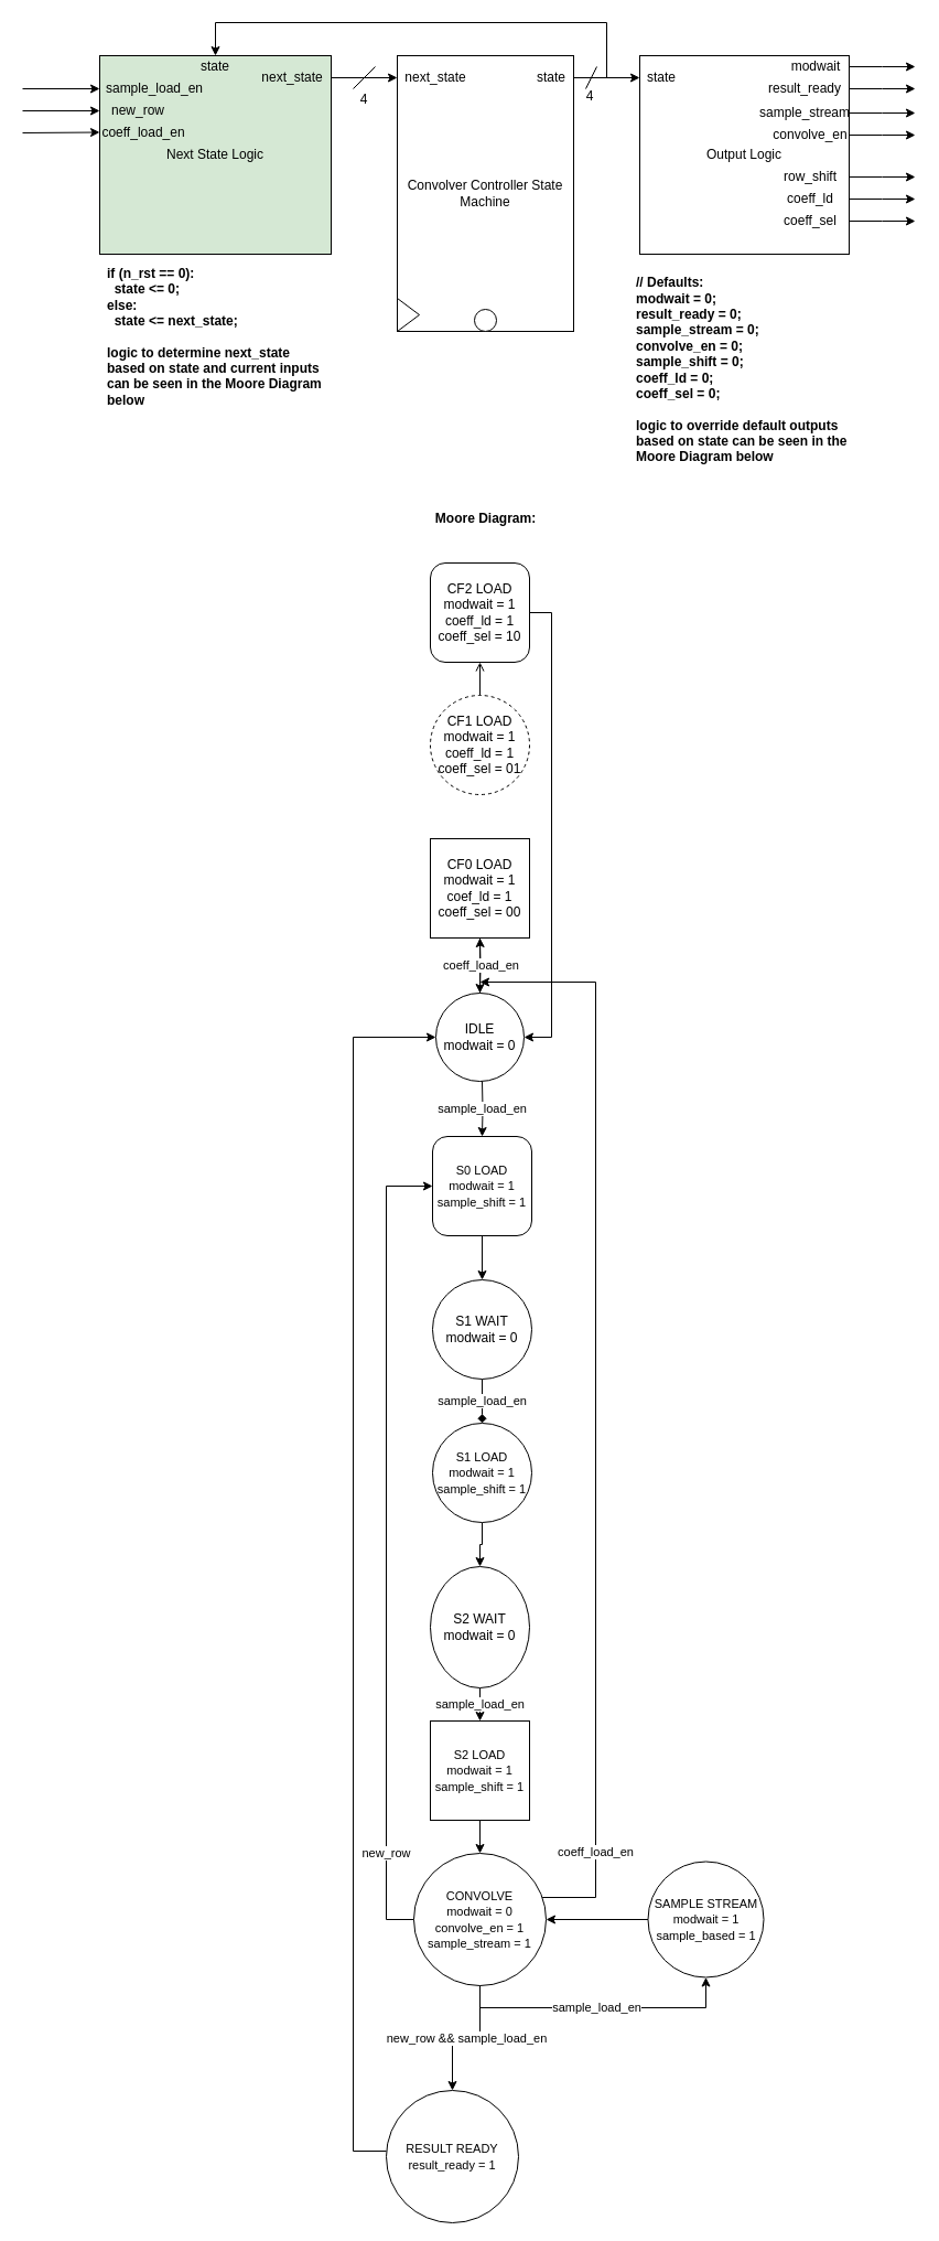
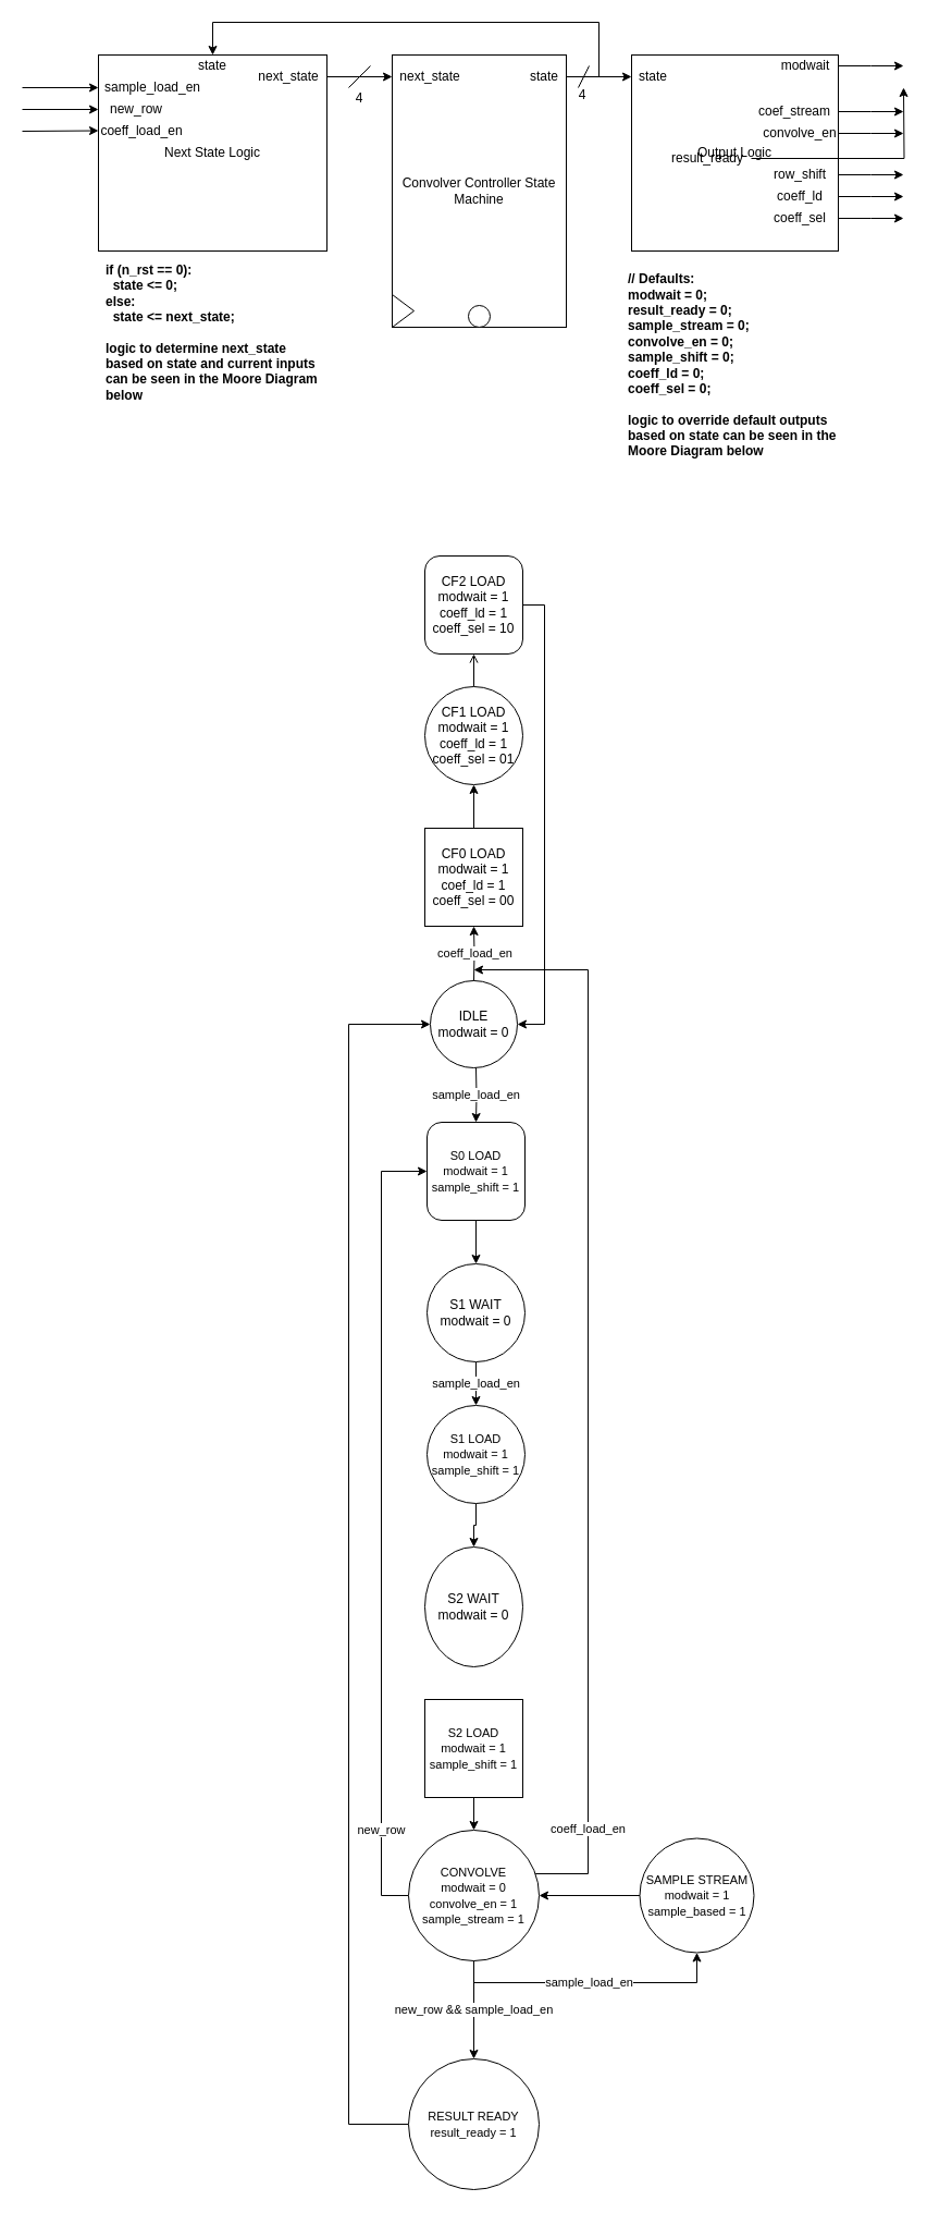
- <mxCell id="59" value="result_ready" style="text;html=1;strokeColor=none;fillColor=none;align=center;verticalAlign=middle;whiteSpace=wrap;rounded=0;" vertex="1" parent="1"><mxGeometry x="690" y="70" width="80" height="20" as="geometry" /></mxCell>
+ <mxCell id="59" value="result_ready" style="text;html=1;strokeColor=none;fillColor=none;align=center;verticalAlign=middle;whiteSpace=wrap;rounded=0;" vertex="1" parent="1"><mxGeometry x="610" y="135" width="80" height="20" as="geometry" /></mxCell>
- <mxCell id="61" value="sample_stream" style="text;html=1;strokeColor=none;fillColor=none;align=center;verticalAlign=middle;whiteSpace=wrap;rounded=0;" vertex="1" parent="1"><mxGeometry x="690" y="92" width="80" height="20" as="geometry" /></mxCell>
+ <mxCell id="61" value="coef_stream" style="text;html=1;strokeColor=none;fillColor=none;align=center;verticalAlign=middle;whiteSpace=wrap;rounded=0;" vertex="1" parent="1"><mxGeometry x="690" y="92" width="80" height="20" as="geometry" /></mxCell>
- <mxCell id="3" value="Next State Logic" style="rounded=0;whiteSpace=wrap;html=1;fillColor=#d5e8d4;" parent="1" vertex="1"><mxGeometry x="90" y="50" width="210" height="180" as="geometry" /></mxCell>
+ <mxCell id="3" value="Next State Logic" style="rounded=0;whiteSpace=wrap;html=1;" parent="1" vertex="1"><mxGeometry x="90" y="50" width="210" height="180" as="geometry" /></mxCell>
- <mxCell id="26" value="&lt;b&gt;Moore Diagram:&lt;/b&gt;" style="text;html=1;align=center;verticalAlign=middle;resizable=0;points=[];autosize=1;" parent="1" vertex="1"><mxGeometry x="385" y="460" width="110" height="20" as="geometry" /></mxCell>
- <mxCell id="30" value="CF1 LOAD&lt;br&gt;modwait = 1&lt;br&gt;coeff_ld = 1&lt;br&gt;coeff_sel = 01" style="ellipse;whiteSpace=wrap;html=1;aspect=fixed;dashed=1;" parent="1" vertex="1"><mxGeometry x="390" y="630" width="90" height="90" as="geometry" /></mxCell>
+ <mxCell id="30" value="CF1 LOAD&lt;br&gt;modwait = 1&lt;br&gt;coeff_ld = 1&lt;br&gt;coeff_sel = 01" style="ellipse;whiteSpace=wrap;html=1;aspect=fixed;" parent="1" vertex="1"><mxGeometry x="390" y="630" width="90" height="90" as="geometry" /></mxCell>
- <mxCell id="23" style="edgeStyle=orthogonalEdgeStyle;rounded=0;orthogonalLoop=1;jettySize=auto;html=1;" parent="1" source="24" target="22" edge="1"><mxGeometry relative="1" as="geometry" /></mxCell>
+ <mxCell id="23" style="edgeStyle=orthogonalEdgeStyle;rounded=0;orthogonalLoop=1;jettySize=auto;html=1;entryX=0.5;entryY=1;entryDx=0;entryDy=0;" parent="1" source="24" target="30" edge="1"><mxGeometry relative="1" as="geometry" /></mxCell>
- <mxCell id="40" value="sample_load_en" style="edgeStyle=orthogonalEdgeStyle;rounded=0;orthogonalLoop=1;jettySize=auto;html=1;entryX=0.5;entryY=0;entryDx=0;entryDy=0;endArrow=diamond;" parent="1" source="41" target="37" edge="1"><mxGeometry relative="1" as="geometry" /></mxCell>
+ <mxCell id="40" value="sample_load_en" style="edgeStyle=orthogonalEdgeStyle;rounded=0;orthogonalLoop=1;jettySize=auto;html=1;entryX=0.5;entryY=0;entryDx=0;entryDy=0;" parent="1" source="41" target="37" edge="1"><mxGeometry relative="1" as="geometry" /></mxCell>
- <mxCell id="42" value="sample_load_en" style="edgeStyle=orthogonalEdgeStyle;rounded=0;orthogonalLoop=1;jettySize=auto;html=1;entryX=0.5;entryY=0;entryDx=0;entryDy=0;" parent="1" source="43" target="39" edge="1"><mxGeometry relative="1" as="geometry" /></mxCell>
- <mxCell id="50" value="&lt;font style=&quot;font-size: 11px&quot;&gt;RESULT READY&lt;br&gt;result_ready = 1&lt;br&gt;&lt;/font&gt;" style="ellipse;whiteSpace=wrap;html=1;aspect=fixed;" vertex="1" parent="1"><mxGeometry x="350" y="1895" width="120" height="120" as="geometry" /></mxCell>
+ <mxCell id="50" value="&lt;font style=&quot;font-size: 11px&quot;&gt;RESULT READY&lt;br&gt;result_ready = 1&lt;br&gt;&lt;/font&gt;" style="ellipse;whiteSpace=wrap;html=1;aspect=fixed;" vertex="1" parent="1"><mxGeometry x="375" y="1890" width="120" height="120" as="geometry" /></mxCell>
